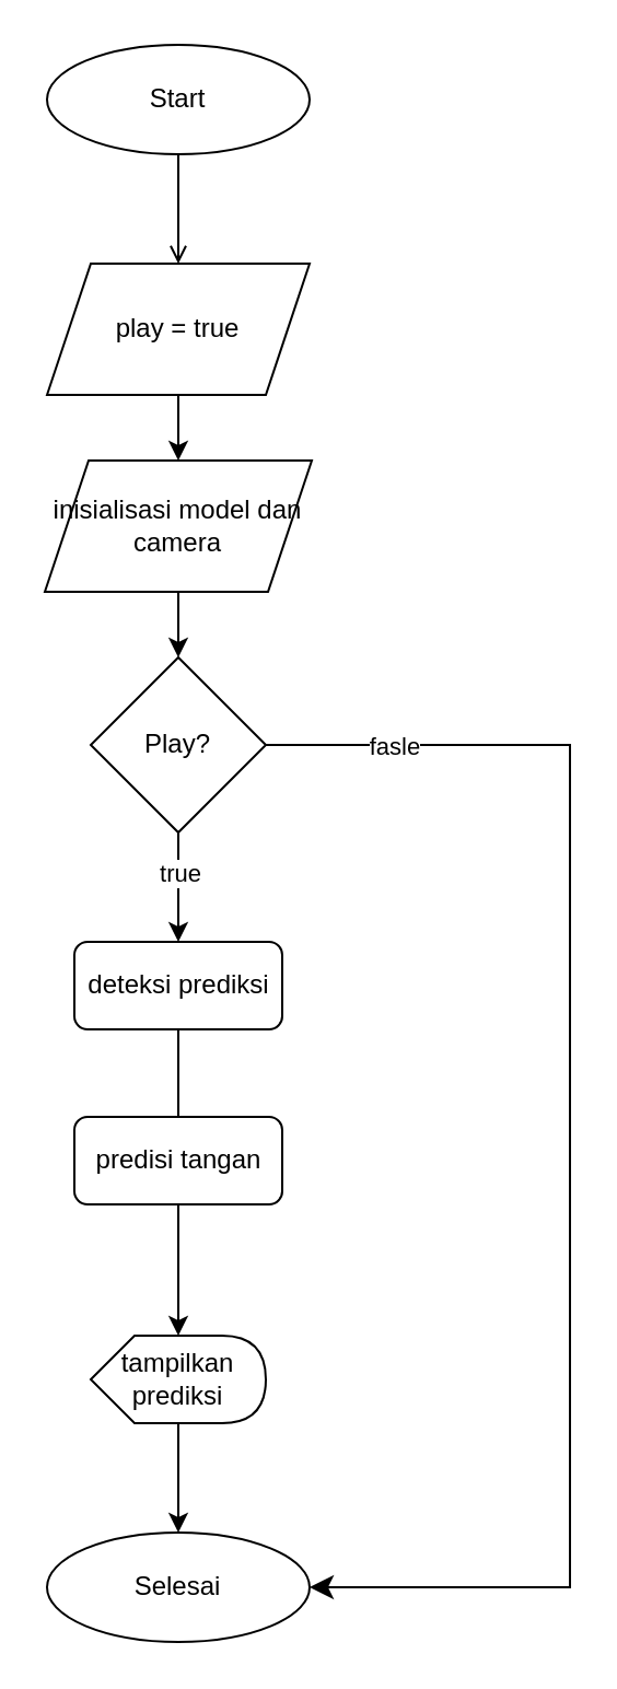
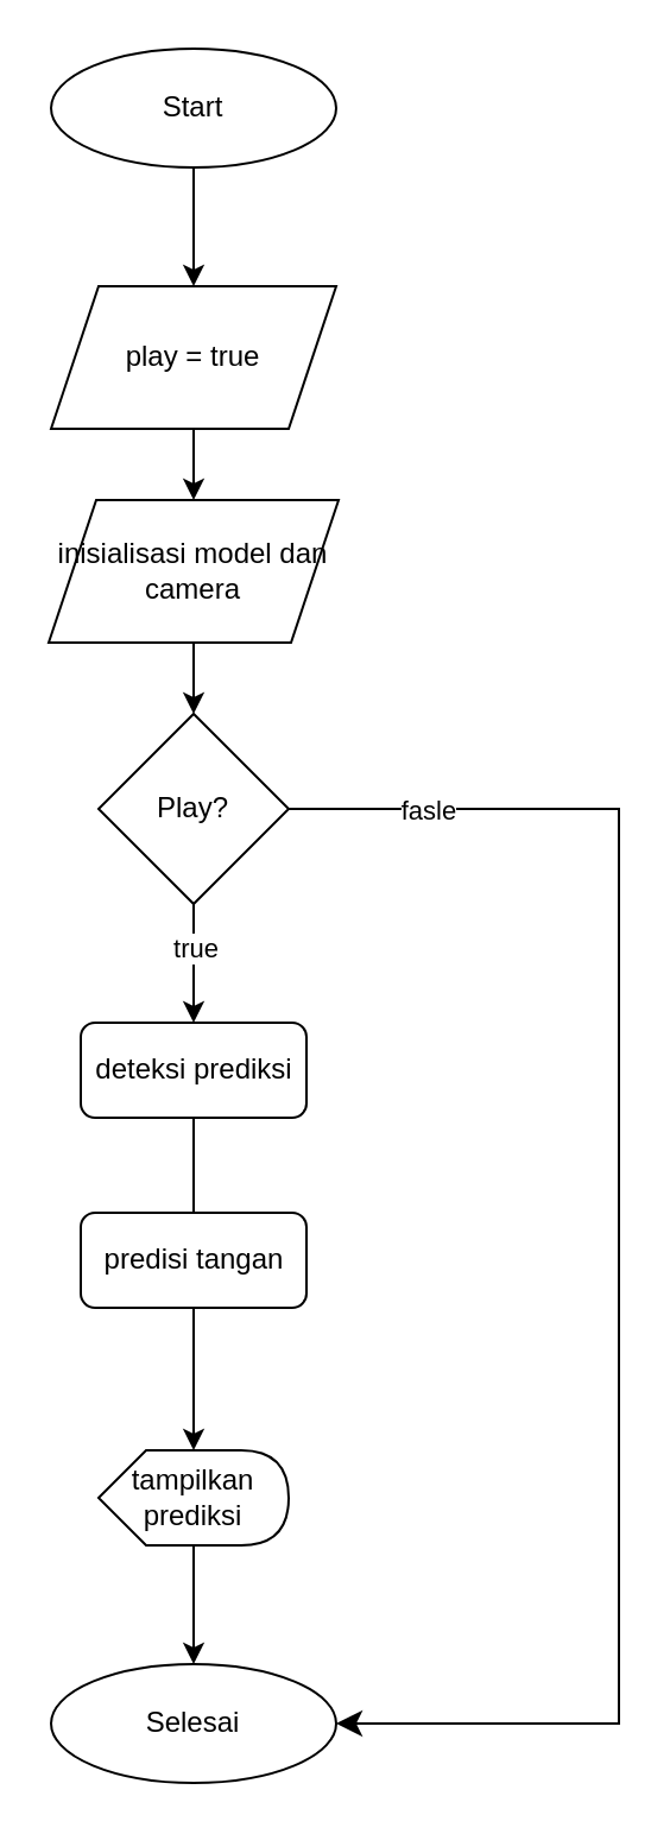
- <mxCell id="2" style="edgeStyle=none;html=1;entryX=0.5;entryY=0;entryDx=0;entryDy=0;endArrow=open;" parent="1" source="3" target="5" edge="1"><mxGeometry relative="1" as="geometry" /></mxCell>
+ <mxCell id="2" style="edgeStyle=none;html=1;entryX=0.5;entryY=0;entryDx=0;entryDy=0;" parent="1" source="3" target="5" edge="1"><mxGeometry relative="1" as="geometry" /></mxCell>
